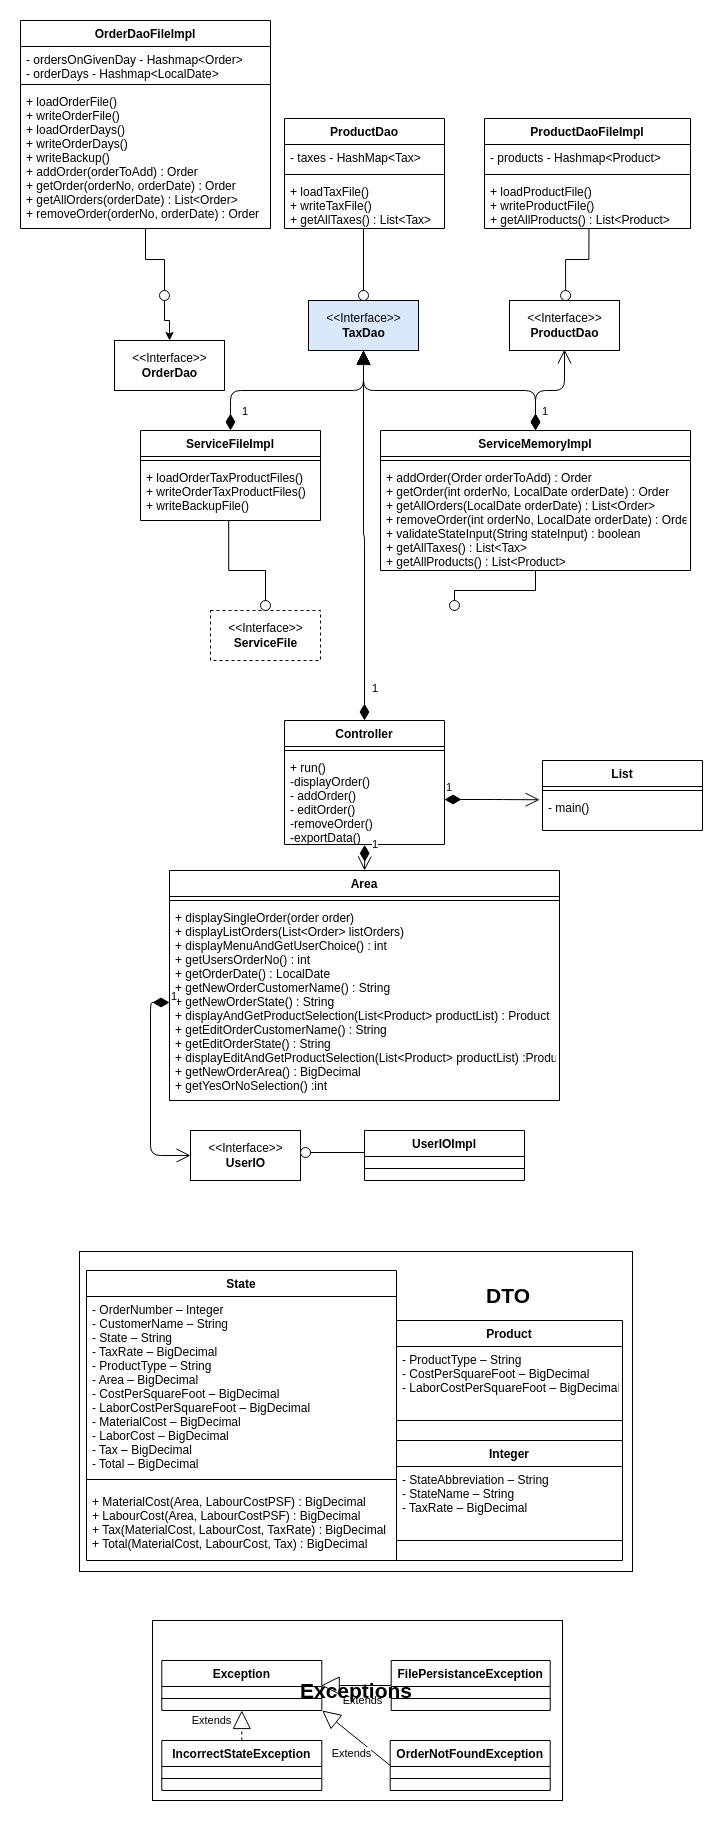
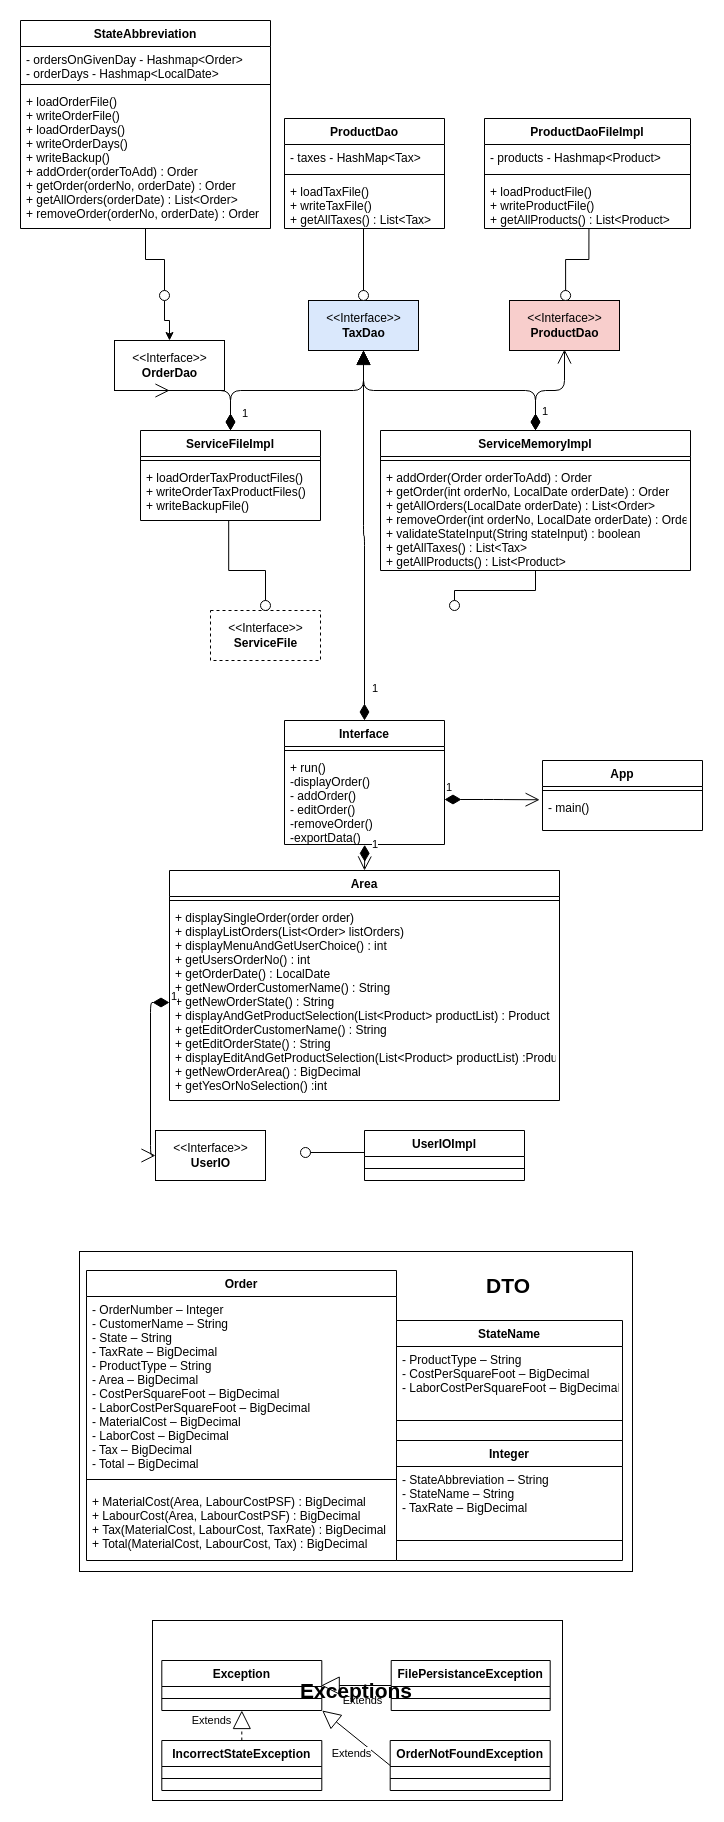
- <mxCell id="7" value="OrderDaoFileImpl" style="swimlane;fontStyle=1;align=center;verticalAlign=top;childLayout=stackLayout;horizontal=1;startSize=26;horizontalStack=0;resizeParent=1;resizeParentMax=0;resizeLast=0;collapsible=1;marginBottom=0;" parent="1" vertex="1"><mxGeometry x="20" y="20" width="250" height="208" as="geometry" /></mxCell>
+ <mxCell id="7" value="StateAbbreviation" style="swimlane;fontStyle=1;align=center;verticalAlign=top;childLayout=stackLayout;horizontal=1;startSize=26;horizontalStack=0;resizeParent=1;resizeParentMax=0;resizeLast=0;collapsible=1;marginBottom=0;" parent="1" vertex="1"><mxGeometry x="20" y="20" width="250" height="208" as="geometry" /></mxCell>
- <mxCell id="23" value="&amp;lt;&amp;lt;Interface&amp;gt;&amp;gt;&lt;br&gt;&lt;b&gt;ProductDao&lt;/b&gt;" style="html=1;" parent="1" vertex="1"><mxGeometry x="509" y="300" width="110" height="50" as="geometry" /></mxCell>
+ <mxCell id="23" value="&amp;lt;&amp;lt;Interface&amp;gt;&amp;gt;&lt;br&gt;&lt;b&gt;ProductDao&lt;/b&gt;" style="html=1;fillColor=#f8cecc;" parent="1" vertex="1"><mxGeometry x="509" y="300" width="110" height="50" as="geometry" /></mxCell>
+ <mxCell id="45" value="1" style="endArrow=open;html=1;endSize=12;startArrow=diamondThin;startSize=14;startFill=1;edgeStyle=orthogonalEdgeStyle;align=left;verticalAlign=bottom;exitX=0.5;exitY=0;exitDx=0;exitDy=0;entryX=0.5;entryY=1;entryDx=0;entryDy=0;" parent="1" source="18" target="21" edge="1"><mxGeometry x="-0.863" y="-10" relative="1" as="geometry"><mxPoint x="229.99" y="410" as="sourcePoint" /><mxPoint x="319.99" y="350" as="targetPoint" /><mxPoint as="offset" /><Array as="points"><mxPoint x="230" y="390" /><mxPoint x="164" y="390" /></Array></mxGeometry></mxCell>
- <mxCell id="24" value="Controller" style="swimlane;fontStyle=1;align=center;verticalAlign=top;childLayout=stackLayout;horizontal=1;startSize=26;horizontalStack=0;resizeParent=1;resizeParentMax=0;resizeLast=0;collapsible=1;marginBottom=0;" parent="1" vertex="1"><mxGeometry x="284" y="720" width="160" height="124" as="geometry" /></mxCell>
+ <mxCell id="24" value="Interface" style="swimlane;fontStyle=1;align=center;verticalAlign=top;childLayout=stackLayout;horizontal=1;startSize=26;horizontalStack=0;resizeParent=1;resizeParentMax=0;resizeLast=0;collapsible=1;marginBottom=0;" parent="1" vertex="1"><mxGeometry x="284" y="720" width="160" height="124" as="geometry" /></mxCell>
- <mxCell id="78" value="List" style="swimlane;fontStyle=1;align=center;verticalAlign=top;childLayout=stackLayout;horizontal=1;startSize=26;horizontalStack=0;resizeParent=1;resizeParentMax=0;resizeLast=0;collapsible=1;marginBottom=0;" vertex="1" parent="1"><mxGeometry x="542" y="760" width="160" height="70" as="geometry" /></mxCell>
+ <mxCell id="78" value="App" style="swimlane;fontStyle=1;align=center;verticalAlign=top;childLayout=stackLayout;horizontal=1;startSize=26;horizontalStack=0;resizeParent=1;resizeParentMax=0;resizeLast=0;collapsible=1;marginBottom=0;" vertex="1" parent="1"><mxGeometry x="542" y="760" width="160" height="70" as="geometry" /></mxCell>
- <mxCell id="47" value="&amp;lt;&amp;lt;Interface&amp;gt;&amp;gt;&lt;br&gt;&lt;b&gt;UserIO&lt;/b&gt;" style="html=1;" parent="1" vertex="1"><mxGeometry x="190" y="1130" width="110" height="50" as="geometry" /></mxCell>
+ <mxCell id="47" value="&amp;lt;&amp;lt;Interface&amp;gt;&amp;gt;&lt;br&gt;&lt;b&gt;UserIO&lt;/b&gt;" style="html=1;" parent="1" vertex="1"><mxGeometry x="155" y="1130" width="110" height="50" as="geometry" /></mxCell>
- <mxCell id="64" value="State" style="swimlane;fontStyle=1;align=center;verticalAlign=top;childLayout=stackLayout;horizontal=1;startSize=26;horizontalStack=0;resizeParent=1;resizeParentMax=0;resizeLast=0;collapsible=1;marginBottom=0;" vertex="1" parent="1"><mxGeometry x="86" y="1270" width="310" height="290" as="geometry" /></mxCell>
+ <mxCell id="64" value="Order" style="swimlane;fontStyle=1;align=center;verticalAlign=top;childLayout=stackLayout;horizontal=1;startSize=26;horizontalStack=0;resizeParent=1;resizeParentMax=0;resizeLast=0;collapsible=1;marginBottom=0;" vertex="1" parent="1"><mxGeometry x="86" y="1270" width="310" height="290" as="geometry" /></mxCell>
- <mxCell id="75" value="&lt;font style=&quot;font-size: 21px&quot;&gt;&lt;b&gt;DTO&lt;/b&gt;&lt;/font&gt;" style="text;html=1;strokeColor=none;fillColor=none;align=center;verticalAlign=middle;whiteSpace=wrap;rounded=0;" vertex="1" parent="1"><mxGeometry x="488" y="1285" width="40" height="20" as="geometry" /></mxCell>
+ <mxCell id="75" value="&lt;font style=&quot;font-size: 21px&quot;&gt;&lt;b&gt;DTO&lt;/b&gt;&lt;/font&gt;" style="text;html=1;strokeColor=none;fillColor=none;align=center;verticalAlign=middle;whiteSpace=wrap;rounded=0;" vertex="1" parent="1"><mxGeometry x="488" y="1275" width="40" height="20" as="geometry" /></mxCell>
- <mxCell id="71" value="Product" style="swimlane;fontStyle=1;align=center;verticalAlign=top;childLayout=stackLayout;horizontal=1;startSize=26;horizontalStack=0;resizeParent=1;resizeParentMax=0;resizeLast=0;collapsible=1;marginBottom=0;" vertex="1" parent="1"><mxGeometry x="396" y="1320" width="226" height="120" as="geometry" /></mxCell>
+ <mxCell id="71" value="StateName" style="swimlane;fontStyle=1;align=center;verticalAlign=top;childLayout=stackLayout;horizontal=1;startSize=26;horizontalStack=0;resizeParent=1;resizeParentMax=0;resizeLast=0;collapsible=1;marginBottom=0;" vertex="1" parent="1"><mxGeometry x="396" y="1320" width="226" height="120" as="geometry" /></mxCell>
